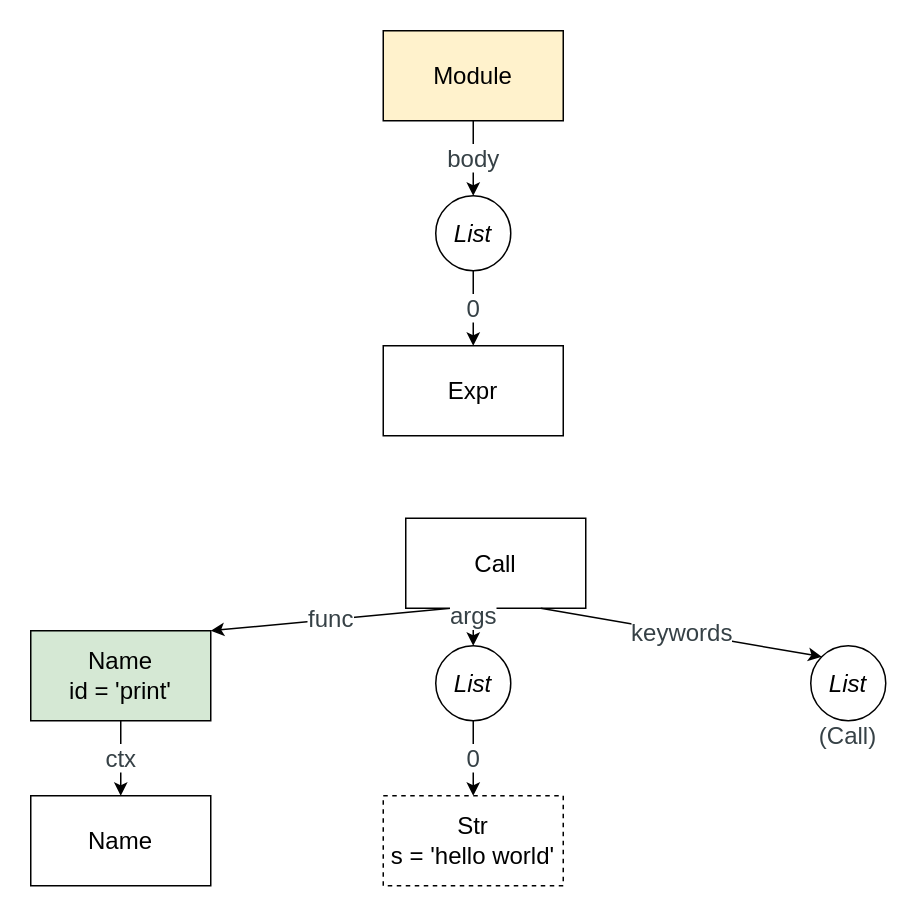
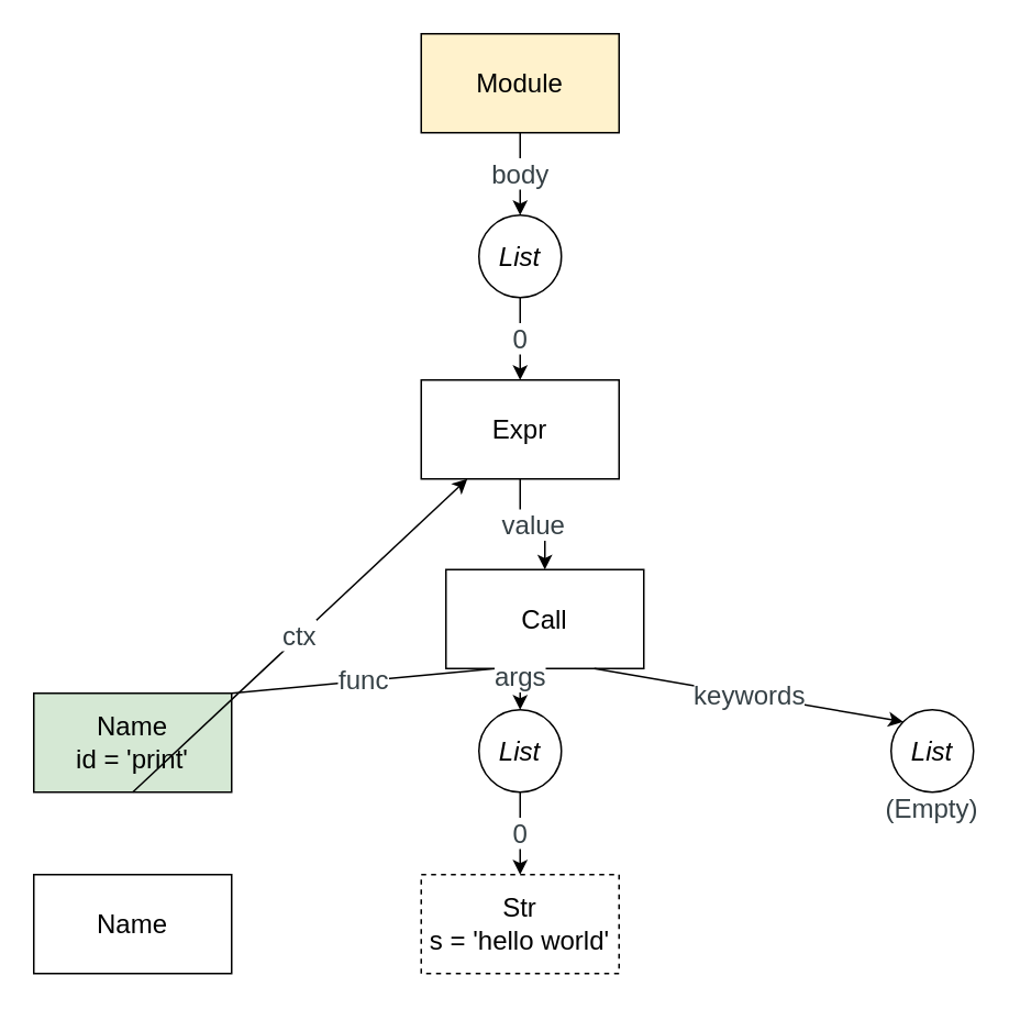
+ <mxCell id="20" value="value" style="edgeStyle=orthogonalEdgeStyle;rounded=0;orthogonalLoop=1;jettySize=auto;html=1;exitX=0.5;exitY=1;exitDx=0;exitDy=0;entryX=0.5;entryY=0;entryDx=0;entryDy=0;fontSize=16;fontColor=#364146;" parent="1" source="13" target="15" edge="1"><mxGeometry relative="1" as="geometry" /></mxCell>
- <mxCell id="3" value="func" style="edgeStyle=none;rounded=0;orthogonalLoop=1;jettySize=auto;html=1;exitX=0.25;exitY=1;exitDx=0;exitDy=0;entryX=1;entryY=0;entryDx=0;entryDy=0;fontSize=16;fontColor=#364146;" parent="1" source="15" target="22" edge="1"><mxGeometry relative="1" as="geometry" /></mxCell>
+ <mxCell id="3" value="func" style="edgeStyle=none;rounded=0;orthogonalLoop=1;jettySize=auto;html=1;exitX=0.25;exitY=1;exitDx=0;exitDy=0;entryX=1;entryY=0;entryDx=0;entryDy=0;fontSize=16;fontColor=#364146;endArrow=none;" parent="1" source="15" target="22" edge="1"><mxGeometry relative="1" as="geometry" /></mxCell>
- <mxCell id="6" value="(Call)" style="text;html=1;strokeColor=none;fillColor=none;align=center;verticalAlign=middle;whiteSpace=wrap;rounded=0;fontSize=16;fontColor=#364146;" parent="1" vertex="1"><mxGeometry x="545" y="480" width="40" height="20" as="geometry" /></mxCell>
+ <mxCell id="6" value="(Empty)" style="text;html=1;strokeColor=none;fillColor=none;align=center;verticalAlign=middle;whiteSpace=wrap;rounded=0;fontSize=16;fontColor=#364146;" parent="1" vertex="1"><mxGeometry x="545" y="480" width="40" height="20" as="geometry" /></mxCell>
- <mxCell id="24" value="ctx" style="edgeStyle=none;rounded=0;orthogonalLoop=1;jettySize=auto;html=1;exitX=0.5;exitY=1;exitDx=0;exitDy=0;entryX=0.5;entryY=0;entryDx=0;entryDy=0;fontSize=16;fontColor=#364146;" parent="21" source="22" target="23" edge="1"><mxGeometry relative="1" as="geometry" /></mxCell>
+ <mxCell id="24" value="ctx" style="edgeStyle=none;rounded=0;orthogonalLoop=1;jettySize=auto;html=1;exitX=0.5;exitY=1;exitDx=0;exitDy=0;fontSize=16;fontColor=#364146;" parent="21" source="22" target="13" edge="1"><mxGeometry relative="1" as="geometry" /></mxCell>
